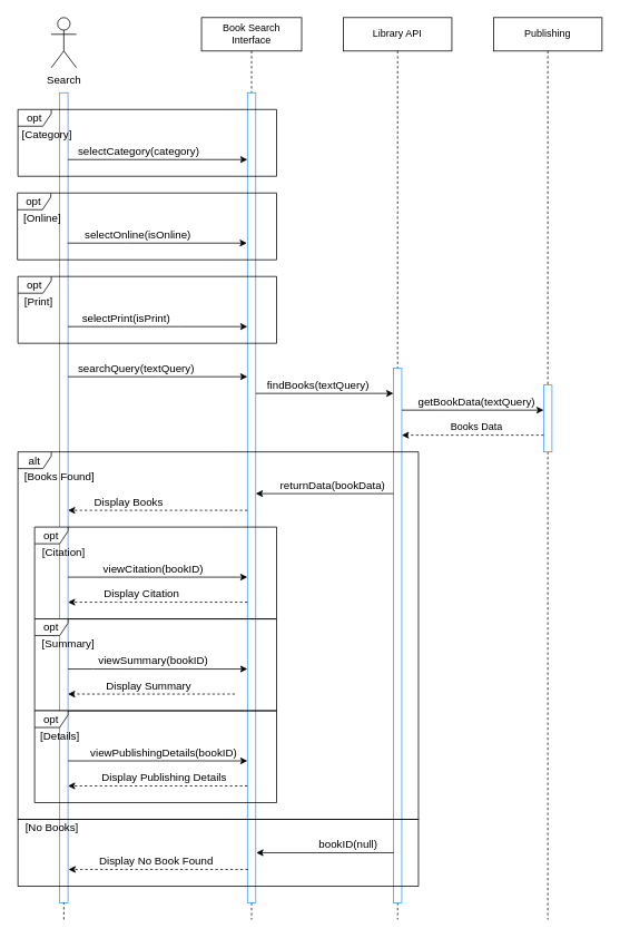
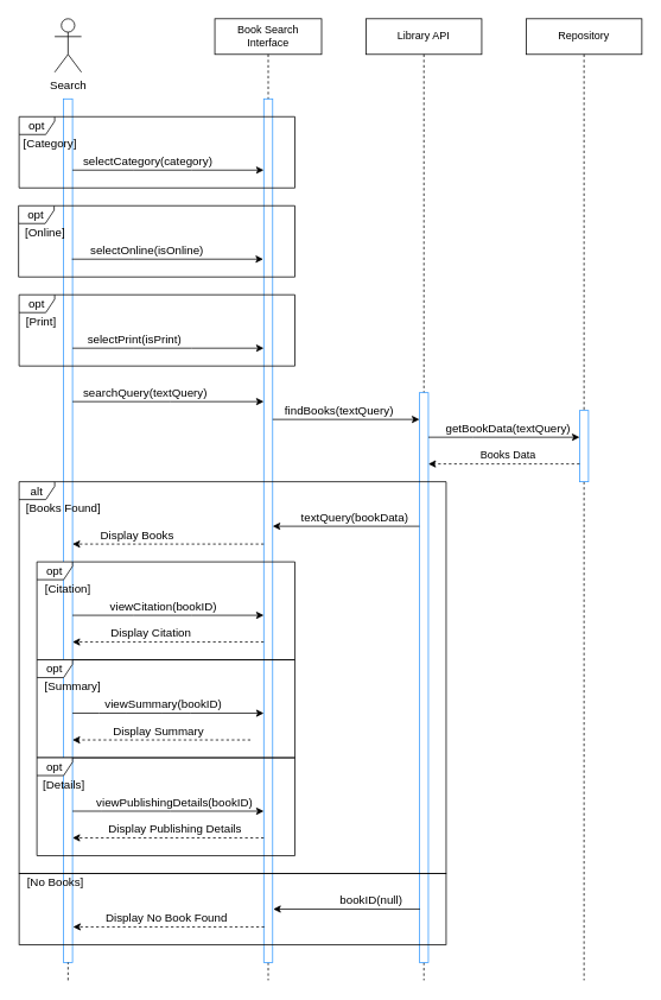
- <mxCell id="2" value="Publishing" style="shape=umlLifeline;perimeter=lifelinePerimeter;whiteSpace=wrap;html=1;container=0;dropTarget=0;collapsible=0;recursiveResize=0;outlineConnect=0;portConstraint=eastwest;newEdgeStyle={&quot;edgeStyle&quot;:&quot;elbowEdgeStyle&quot;,&quot;elbow&quot;:&quot;vertical&quot;,&quot;curved&quot;:0,&quot;rounded&quot;:0};" parent="1" vertex="1"><mxGeometry x="591" y="20" width="130" height="1080" as="geometry" /></mxCell>
+ <mxCell id="2" value="Repository" style="shape=umlLifeline;perimeter=lifelinePerimeter;whiteSpace=wrap;html=1;container=0;dropTarget=0;collapsible=0;recursiveResize=0;outlineConnect=0;portConstraint=eastwest;newEdgeStyle={&quot;edgeStyle&quot;:&quot;elbowEdgeStyle&quot;,&quot;elbow&quot;:&quot;vertical&quot;,&quot;curved&quot;:0,&quot;rounded&quot;:0};" parent="1" vertex="1"><mxGeometry x="591" y="20" width="130" height="1080" as="geometry" /></mxCell>
- <mxCell id="26" value="returnData(bookData)" style="text;html=1;strokeColor=none;fillColor=none;align=center;verticalAlign=middle;whiteSpace=wrap;rounded=0;fontSize=13;" parent="1" vertex="1"><mxGeometry x="331" y="570" width="135" height="20" as="geometry" /></mxCell>
+ <mxCell id="26" value="textQuery(bookData)" style="text;html=1;strokeColor=none;fillColor=none;align=center;verticalAlign=middle;whiteSpace=wrap;rounded=0;fontSize=13;" parent="1" vertex="1"><mxGeometry x="331" y="570" width="135" height="20" as="geometry" /></mxCell>
